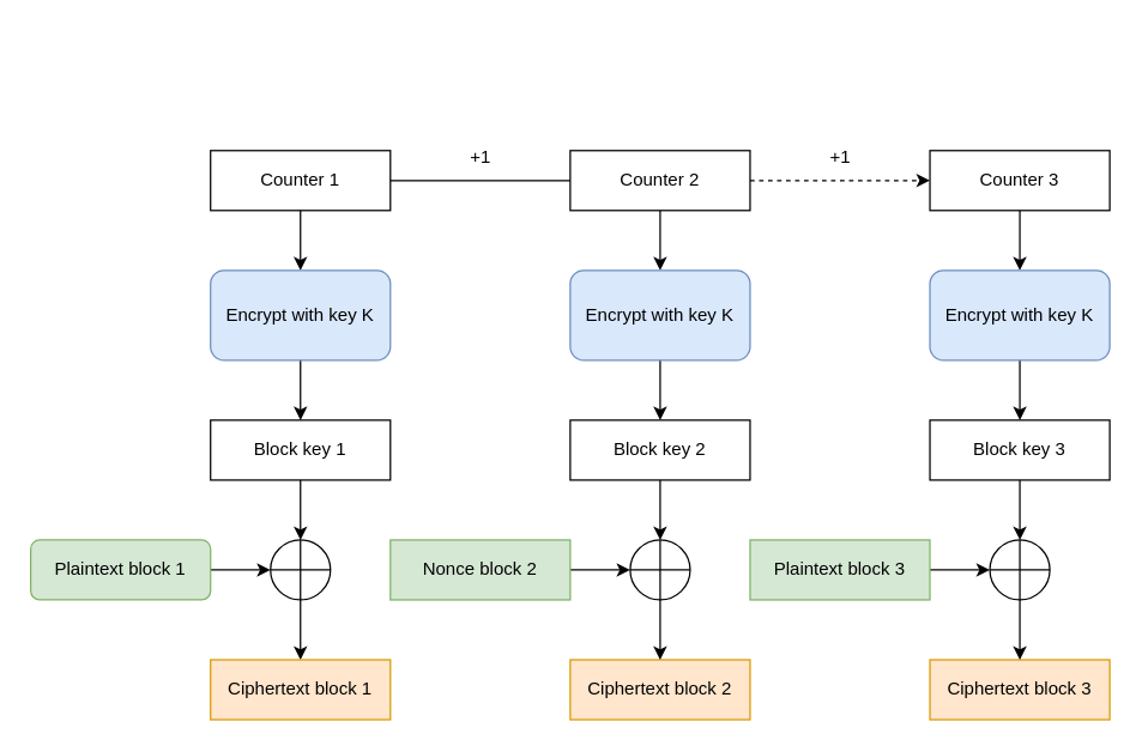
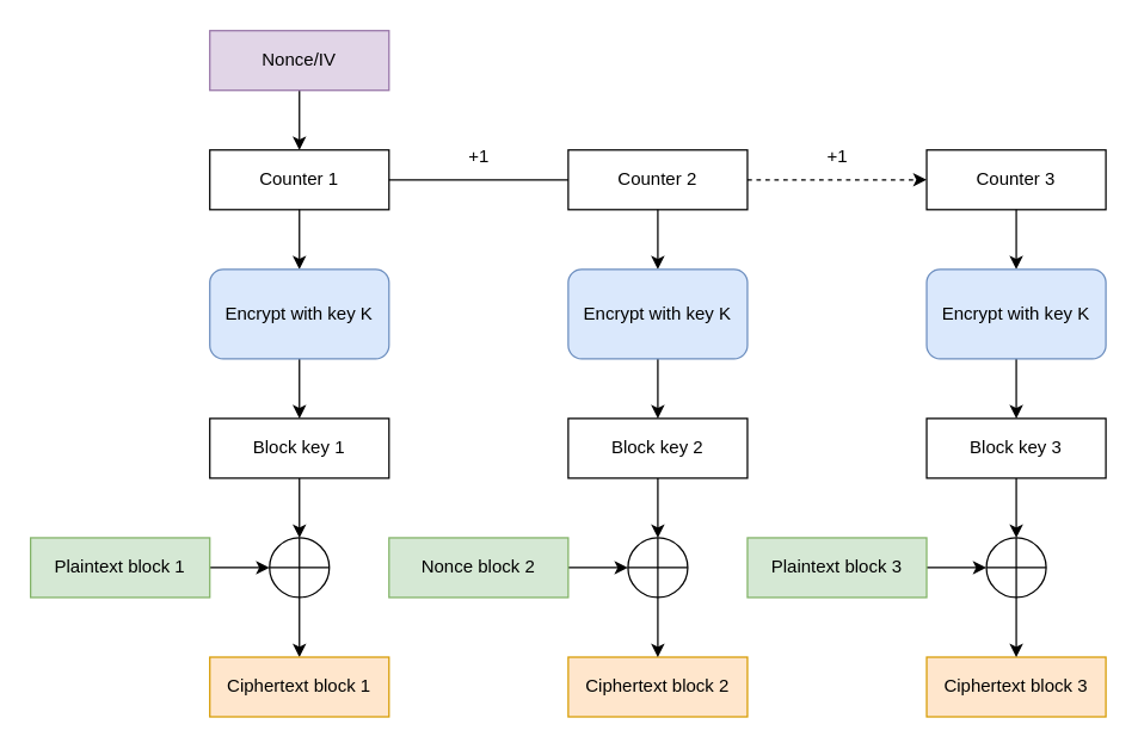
+ <mxCell id="3" value="Nonce/IV" style="rounded=0;whiteSpace=wrap;html=1;fillColor=#e1d5e7;strokeColor=#9673a6;" vertex="1" parent="1"><mxGeometry x="140" y="20" width="120" height="40" as="geometry" /></mxCell>
+ <mxCell id="2" style="edgeStyle=orthogonalEdgeStyle;rounded=0;orthogonalLoop=1;jettySize=auto;html=1;exitX=0.5;exitY=1;exitDx=0;exitDy=0;entryX=0.5;entryY=0;entryDx=0;entryDy=0;" edge="1" parent="1" source="3" target="6"><mxGeometry relative="1" as="geometry" /></mxCell>
- <mxCell id="27" value="Plaintext block 1" style="whiteSpace=wrap;html=1;fillColor=#d5e8d4;strokeColor=#82b366;rounded=1;" vertex="1" parent="1"><mxGeometry x="20" y="360" width="120" height="40" as="geometry" /></mxCell>
+ <mxCell id="27" value="Plaintext block 1" style="rounded=0;whiteSpace=wrap;html=1;fillColor=#d5e8d4;strokeColor=#82b366;" vertex="1" parent="1"><mxGeometry x="20" y="360" width="120" height="40" as="geometry" /></mxCell>
